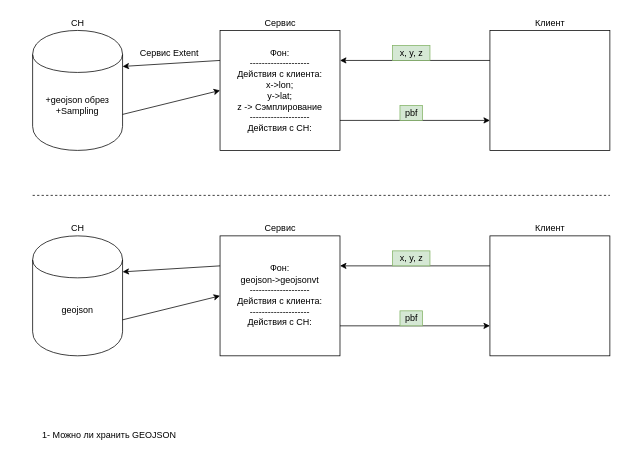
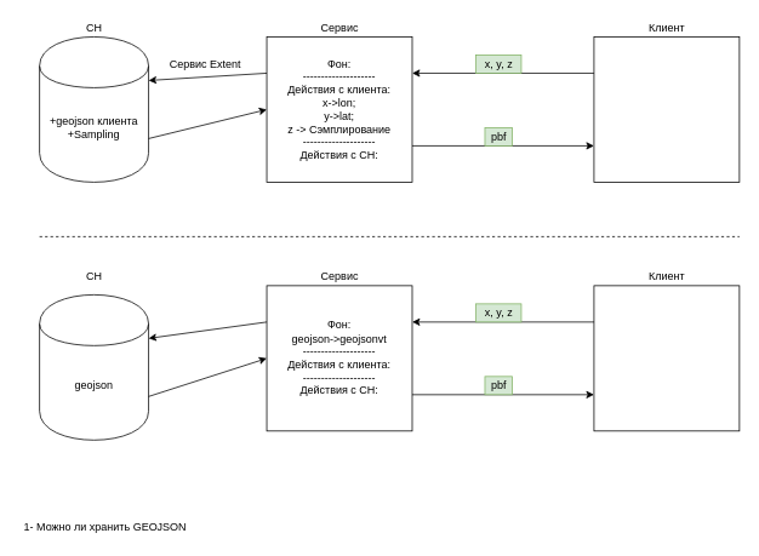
- <mxCell id="2" value="+geojson обрез&lt;br&gt;+Sampling" style="shape=cylinder;whiteSpace=wrap;html=1;boundedLbl=1;backgroundOutline=1;" parent="1" vertex="1"><mxGeometry x="43" y="40" width="120" height="160" as="geometry" /></mxCell>
+ <mxCell id="2" value="+geojson клиента&lt;br&gt;+Sampling" style="shape=cylinder;whiteSpace=wrap;html=1;boundedLbl=1;backgroundOutline=1;" parent="1" vertex="1"><mxGeometry x="43" y="40" width="120" height="160" as="geometry" /></mxCell>
- <mxCell id="14" value="geojson" style="shape=cylinder;whiteSpace=wrap;html=1;boundedLbl=1;backgroundOutline=1;" parent="1" vertex="1"><mxGeometry x="43" y="314" width="120" height="160" as="geometry" /></mxCell>
+ <mxCell id="14" value="geojson" style="shape=cylinder;whiteSpace=wrap;html=1;boundedLbl=1;backgroundOutline=1;" parent="1" vertex="1"><mxGeometry x="43" y="324" width="120" height="160" as="geometry" /></mxCell>
- <mxCell id="26" value="1- Можно ли хранить GEOJSON" style="text;html=1;align=center;verticalAlign=middle;resizable=0;points=[];autosize=1;" parent="1" vertex="1"><mxGeometry x="50" y="570" width="190" height="20" as="geometry" /></mxCell>
+ <mxCell id="26" value="1- Можно ли хранить GEOJSON" style="text;html=1;align=center;verticalAlign=middle;resizable=0;points=[];autosize=1;" parent="1" vertex="1"><mxGeometry x="20" y="570" width="190" height="20" as="geometry" /></mxCell>
